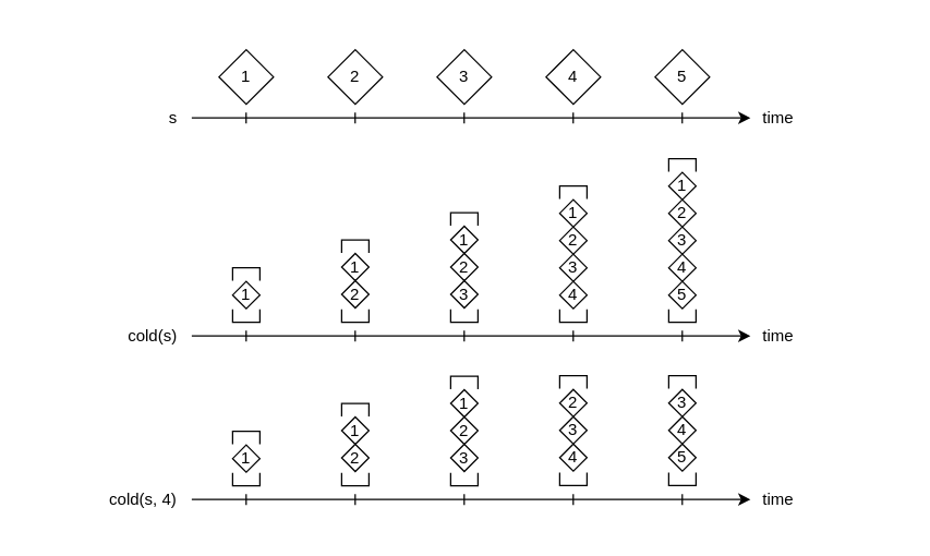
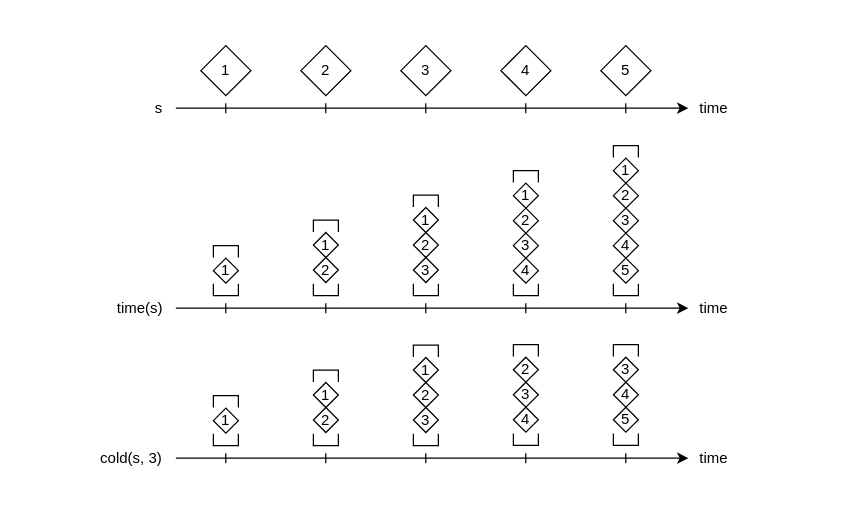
- <mxCell id="30" value="cold(s)" style="text;html=1;align=center;verticalAlign=middle;resizable=0;points=[];autosize=1;strokeColor=none;fillColor=none;" parent="1" vertex="1"><mxGeometry x="81" y="231" width="60" height="30" as="geometry" /></mxCell>
+ <mxCell id="30" value="time(s)" style="text;html=1;align=center;verticalAlign=middle;resizable=0;points=[];autosize=1;strokeColor=none;fillColor=none;" parent="1" vertex="1"><mxGeometry x="81" y="231" width="60" height="30" as="geometry" /></mxCell>
- <mxCell id="31" value="cold(s, 4)" style="text;html=1;align=center;verticalAlign=middle;resizable=0;points=[];autosize=1;strokeColor=none;fillColor=none;" parent="1" vertex="1"><mxGeometry x="69" y="351" width="70" height="30" as="geometry" /></mxCell>
+ <mxCell id="31" value="cold(s, 3)" style="text;html=1;align=center;verticalAlign=middle;resizable=0;points=[];autosize=1;strokeColor=none;fillColor=none;" parent="1" vertex="1"><mxGeometry x="69" y="351" width="70" height="30" as="geometry" /></mxCell>
